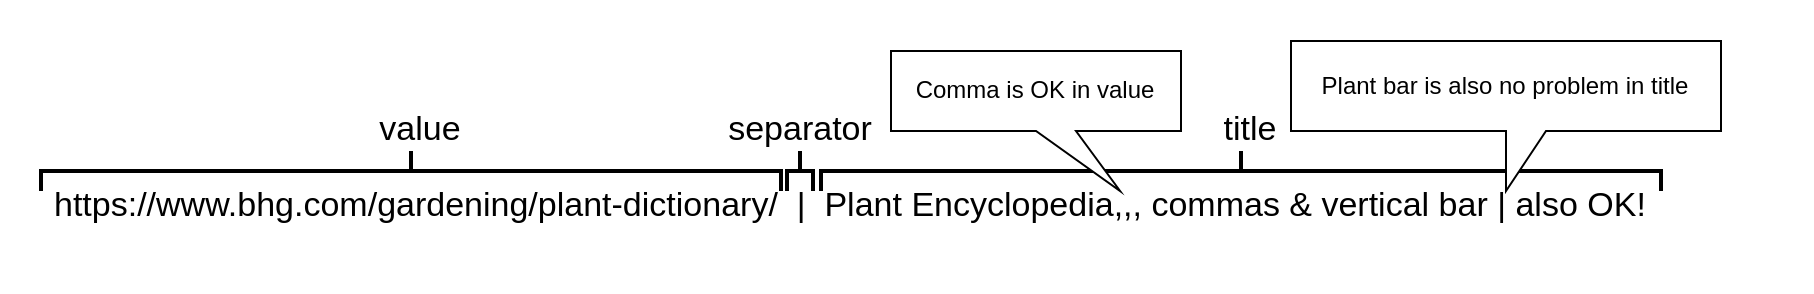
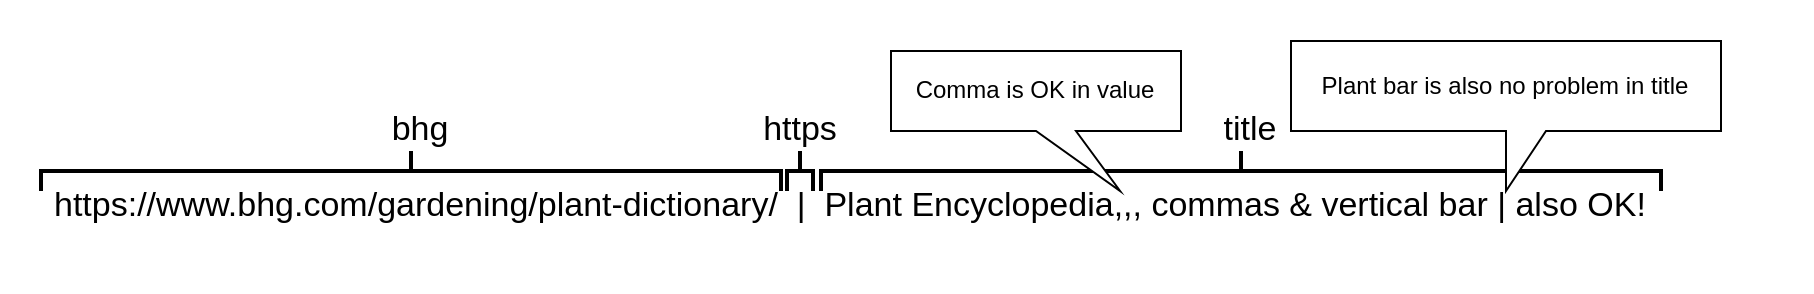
- <mxCell id="6" value="value" style="text;html=1;align=center;verticalAlign=middle;whiteSpace=wrap;rounded=0;fontSize=17;" vertex="1" parent="1"><mxGeometry x="180" y="50" width="60" height="30" as="geometry" /></mxCell>
+ <mxCell id="6" value="bhg" style="text;html=1;align=center;verticalAlign=middle;whiteSpace=wrap;rounded=0;fontSize=17;" vertex="1" parent="1"><mxGeometry x="180" y="50" width="60" height="30" as="geometry" /></mxCell>
- <mxCell id="7" value="separator" style="text;html=1;align=center;verticalAlign=middle;whiteSpace=wrap;rounded=0;fontSize=17;" vertex="1" parent="1"><mxGeometry x="370" y="50" width="60" height="30" as="geometry" /></mxCell>
+ <mxCell id="7" value="https" style="text;html=1;align=center;verticalAlign=middle;whiteSpace=wrap;rounded=0;fontSize=17;" vertex="1" parent="1"><mxGeometry x="370" y="50" width="60" height="30" as="geometry" /></mxCell>
